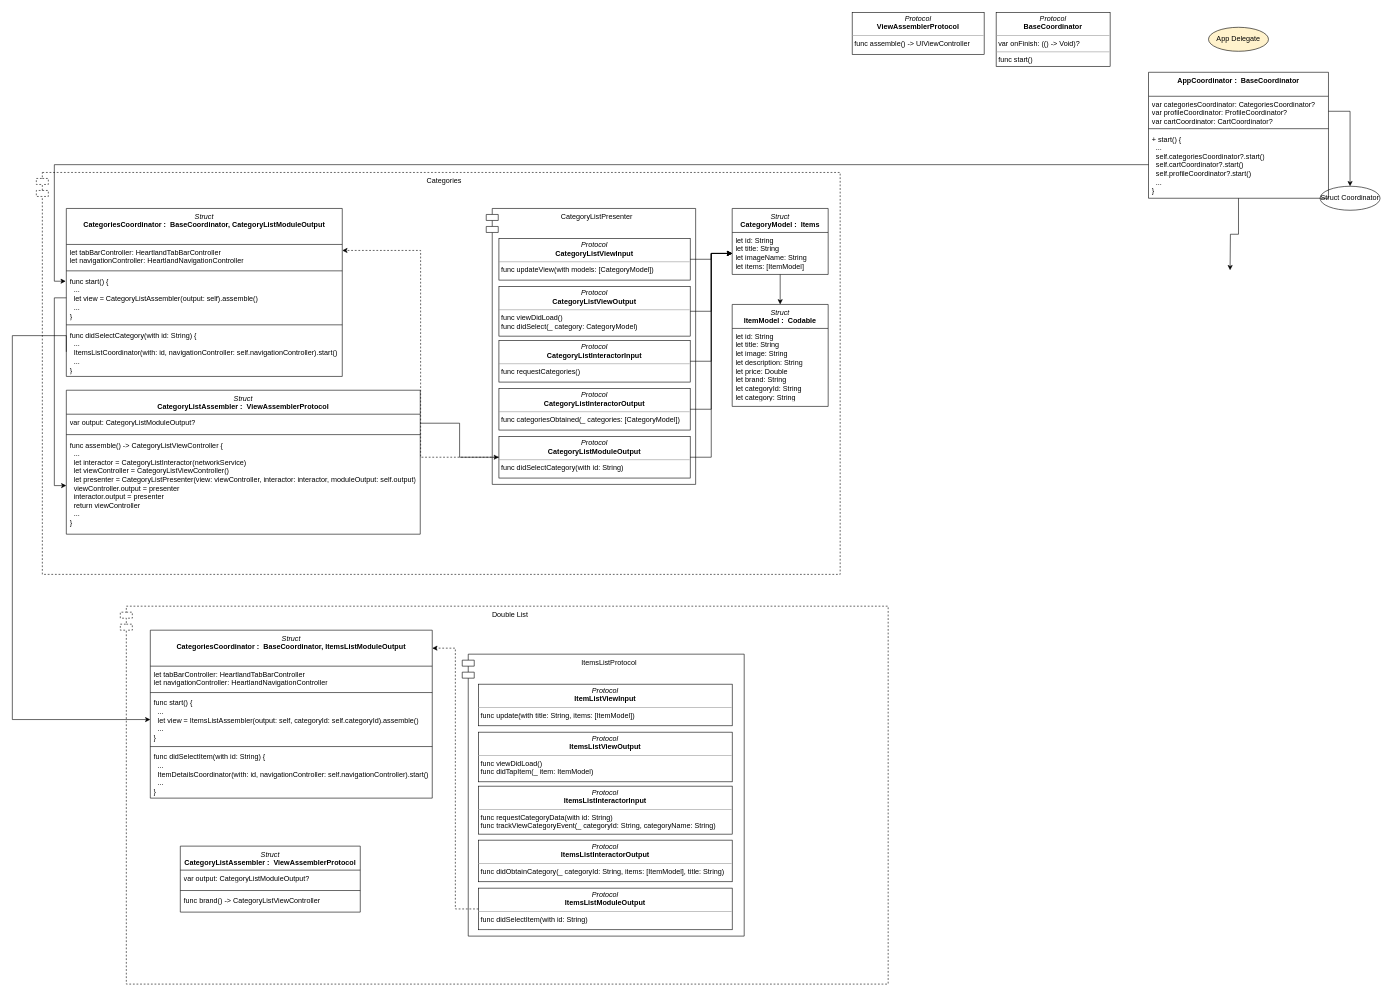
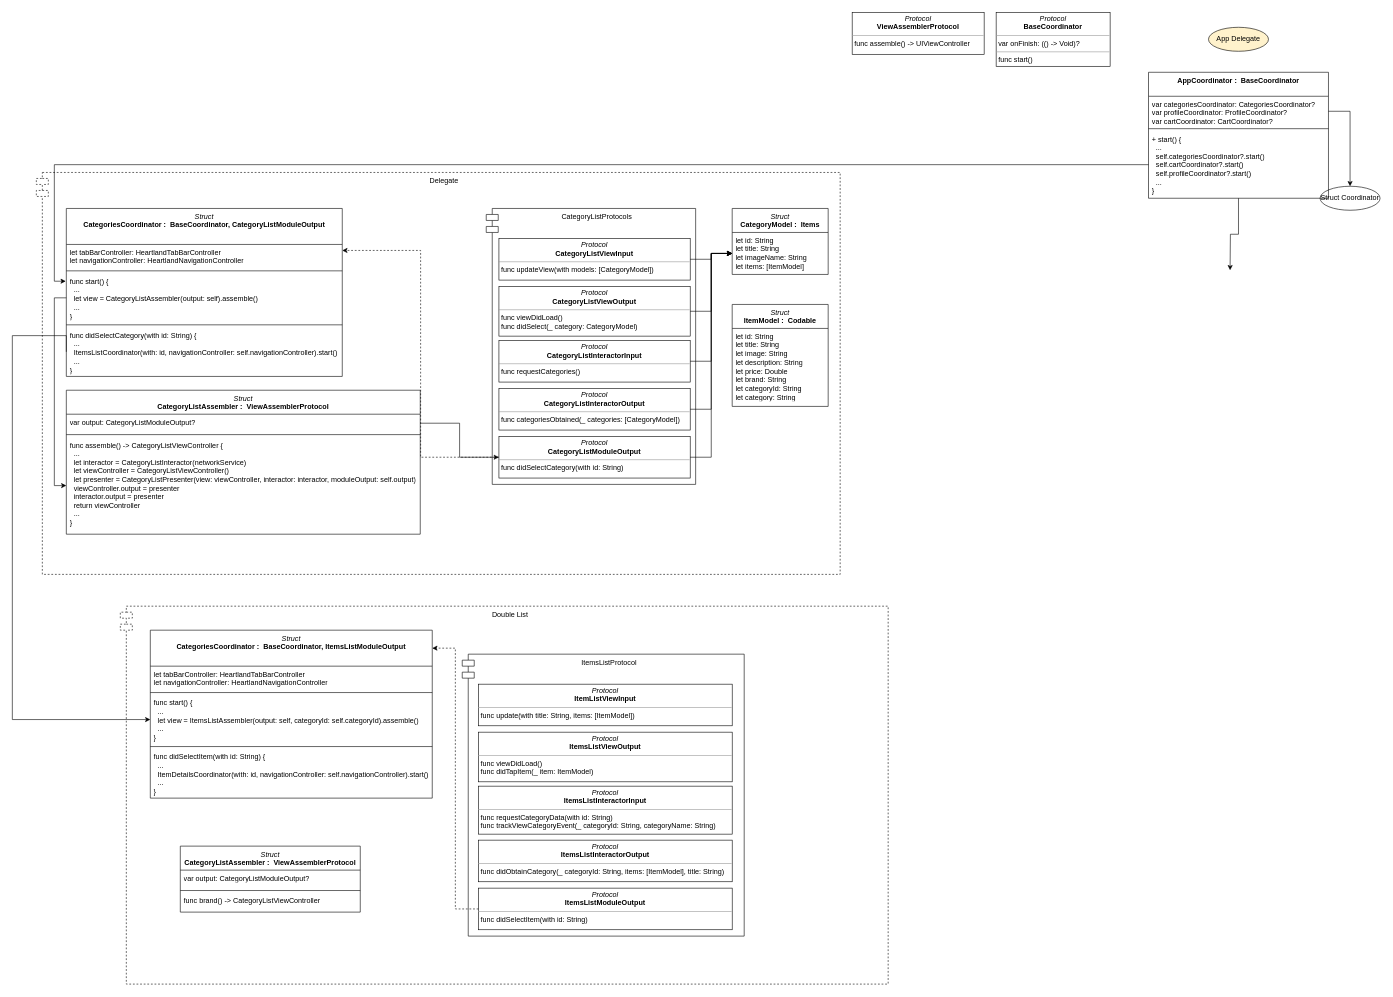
- <mxCell id="13" value="Categories" style="shape=module;align=left;spacingLeft=20;align=center;verticalAlign=top;whiteSpace=wrap;html=1;dashed=1;" vertex="1" parent="12"><mxGeometry x="-180" width="1340" height="670" as="geometry" /></mxCell>
+ <mxCell id="13" value="Delegate" style="shape=module;align=left;spacingLeft=20;align=center;verticalAlign=top;whiteSpace=wrap;html=1;dashed=1;" vertex="1" parent="12"><mxGeometry x="-180" width="1340" height="670" as="geometry" /></mxCell>
- <mxCell id="21" value="CategoryListPresenter" style="shape=module;align=left;spacingLeft=20;align=center;verticalAlign=top;whiteSpace=wrap;html=1;movable=1;resizable=1;rotatable=1;deletable=1;editable=1;locked=0;connectable=1;" vertex="1" parent="20"><mxGeometry width="349.09" height="460" as="geometry" /></mxCell>
+ <mxCell id="21" value="CategoryListProtocols" style="shape=module;align=left;spacingLeft=20;align=center;verticalAlign=top;whiteSpace=wrap;html=1;movable=1;resizable=1;rotatable=1;deletable=1;editable=1;locked=0;connectable=1;" vertex="1" parent="20"><mxGeometry width="349.09" height="460" as="geometry" /></mxCell>
- <mxCell id="41" style="edgeStyle=orthogonalEdgeStyle;rounded=0;orthogonalLoop=1;jettySize=auto;html=1;" edge="1" parent="12" source="27" target="29"><mxGeometry relative="1" as="geometry" /></mxCell>
